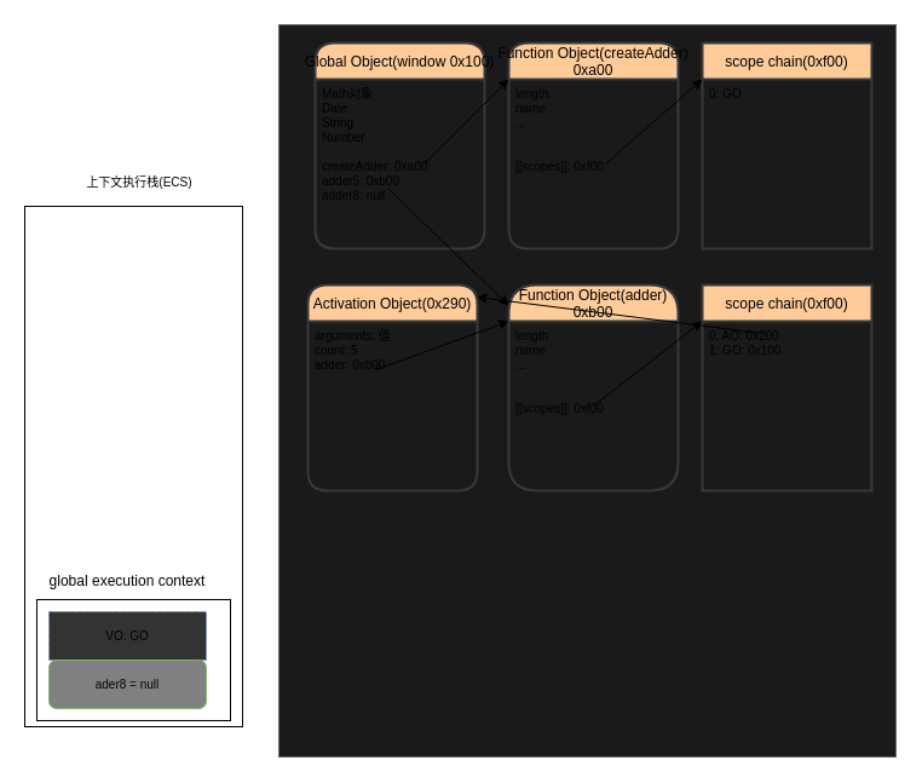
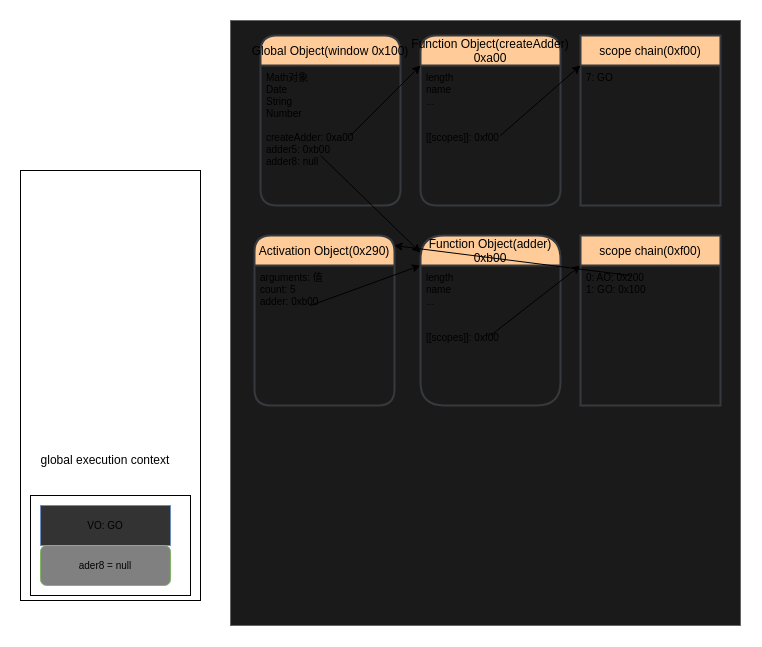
- <mxCell id="13" value="0: GO" style="align=left;strokeColor=none;fillColor=none;spacingLeft=4;fontSize=10;verticalAlign=top;resizable=0;rotatable=0;part=1;" parent="12" vertex="1"><mxGeometry y="30" width="140" height="140" as="geometry" /></mxCell>
+ <mxCell id="13" value="7: GO" style="align=left;strokeColor=none;fillColor=none;spacingLeft=4;fontSize=10;verticalAlign=top;resizable=0;rotatable=0;part=1;" parent="12" vertex="1"><mxGeometry y="30" width="140" height="140" as="geometry" /></mxCell>
- <mxCell id="6" value="上下文执行栈(ECS)" style="text;html=1;strokeColor=none;fillColor=none;align=center;verticalAlign=middle;whiteSpace=wrap;rounded=0;fontSize=10;" parent="1" vertex="1"><mxGeometry x="70" y="135" width="90" height="30" as="geometry" /></mxCell>
- <mxCell id="16" value="global execution context" style="text;html=1;strokeColor=none;fillColor=none;align=center;verticalAlign=middle;whiteSpace=wrap;rounded=0;" parent="1" vertex="1"><mxGeometry x="30" y="465" width="150" height="30" as="geometry" /></mxCell>
+ <mxCell id="16" value="global execution context" style="text;html=1;strokeColor=none;fillColor=none;align=center;verticalAlign=middle;whiteSpace=wrap;rounded=0;" parent="1" vertex="1"><mxGeometry x="30" y="445" width="150" height="30" as="geometry" /></mxCell>
- <mxCell id="8" value="VO: GO" style="rounded=0;whiteSpace=wrap;html=1;fontSize=10;fillColor=#333333;strokeColor=#6c8ebf;dashed=1;" parent="1" vertex="1"><mxGeometry x="40" y="505" width="130" height="40" as="geometry" /></mxCell>
+ <mxCell id="8" value="VO: GO" style="rounded=0;whiteSpace=wrap;html=1;fontSize=10;fillColor=#333333;strokeColor=#6c8ebf;" parent="1" vertex="1"><mxGeometry x="40" y="505" width="130" height="40" as="geometry" /></mxCell>
